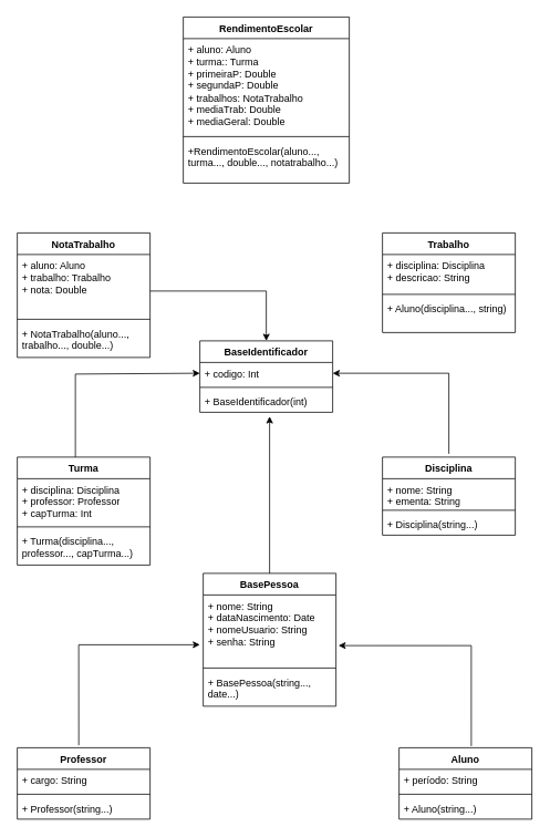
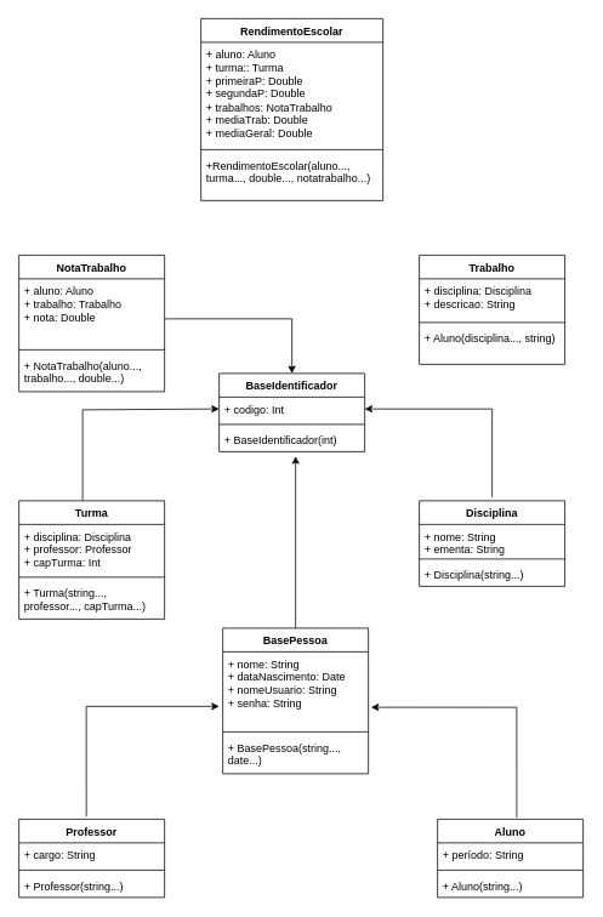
- <mxCell id="5" value="+ Turma(disciplina..., professor..., capTurma...)" style="text;strokeColor=none;fillColor=none;align=left;verticalAlign=top;spacingLeft=4;spacingRight=4;overflow=hidden;rotatable=0;points=[[0,0.5],[1,0.5]];portConstraint=eastwest;whiteSpace=wrap;html=1;" vertex="1" parent="2"><mxGeometry y="88" width="160" height="42" as="geometry" /></mxCell>
+ <mxCell id="5" value="+ Turma(string..., professor..., capTurma...)" style="text;strokeColor=none;fillColor=none;align=left;verticalAlign=top;spacingLeft=4;spacingRight=4;overflow=hidden;rotatable=0;points=[[0,0.5],[1,0.5]];portConstraint=eastwest;whiteSpace=wrap;html=1;" vertex="1" parent="2"><mxGeometry y="88" width="160" height="42" as="geometry" /></mxCell>
